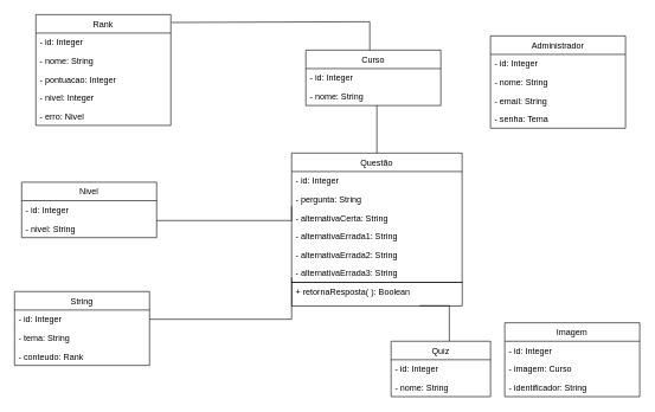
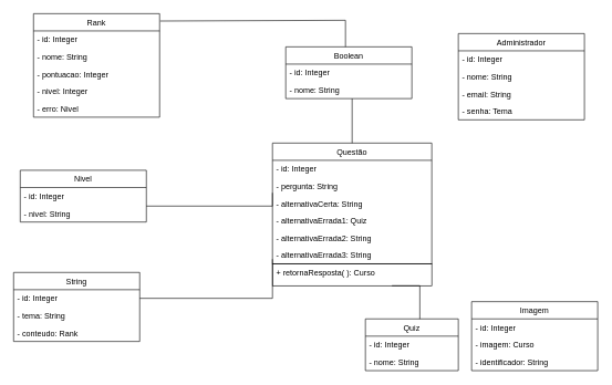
- <mxCell id="12" value="Curso" style="swimlane;fontStyle=0;childLayout=stackLayout;horizontal=1;startSize=26;fillColor=none;horizontalStack=0;resizeParent=1;resizeParentMax=0;resizeLast=0;collapsible=1;marginBottom=0;" parent="1" vertex="1"><mxGeometry x="430" y="70" width="190" height="78" as="geometry" /></mxCell>
+ <mxCell id="12" value="Boolean" style="swimlane;fontStyle=0;childLayout=stackLayout;horizontal=1;startSize=26;fillColor=none;horizontalStack=0;resizeParent=1;resizeParentMax=0;resizeLast=0;collapsible=1;marginBottom=0;" parent="1" vertex="1"><mxGeometry x="430" y="70" width="190" height="78" as="geometry" /></mxCell>
- <mxCell id="9" value="- alternativaErrada1: String" style="text;strokeColor=none;fillColor=none;align=left;verticalAlign=top;spacingLeft=4;spacingRight=4;overflow=hidden;rotatable=0;points=[[0,0.5],[1,0.5]];portConstraint=eastwest;" parent="5" vertex="1"><mxGeometry y="104" width="240" height="26" as="geometry" /></mxCell>
+ <mxCell id="9" value="- alternativaErrada1: Quiz" style="text;strokeColor=none;fillColor=none;align=left;verticalAlign=top;spacingLeft=4;spacingRight=4;overflow=hidden;rotatable=0;points=[[0,0.5],[1,0.5]];portConstraint=eastwest;" parent="5" vertex="1"><mxGeometry y="104" width="240" height="26" as="geometry" /></mxCell>
- <mxCell id="32" value="+ retornaResposta( ): Boolean" style="text;strokeColor=none;fillColor=none;align=left;verticalAlign=top;spacingLeft=4;spacingRight=4;overflow=hidden;rotatable=0;points=[[0,0.5],[1,0.5]];portConstraint=eastwest;" parent="1" vertex="1"><mxGeometry x="410" y="397" width="240" height="33" as="geometry" /></mxCell>
+ <mxCell id="32" value="+ retornaResposta( ): Curso" style="text;strokeColor=none;fillColor=none;align=left;verticalAlign=top;spacingLeft=4;spacingRight=4;overflow=hidden;rotatable=0;points=[[0,0.5],[1,0.5]];portConstraint=eastwest;" parent="1" vertex="1"><mxGeometry x="410" y="397" width="240" height="33" as="geometry" /></mxCell>
